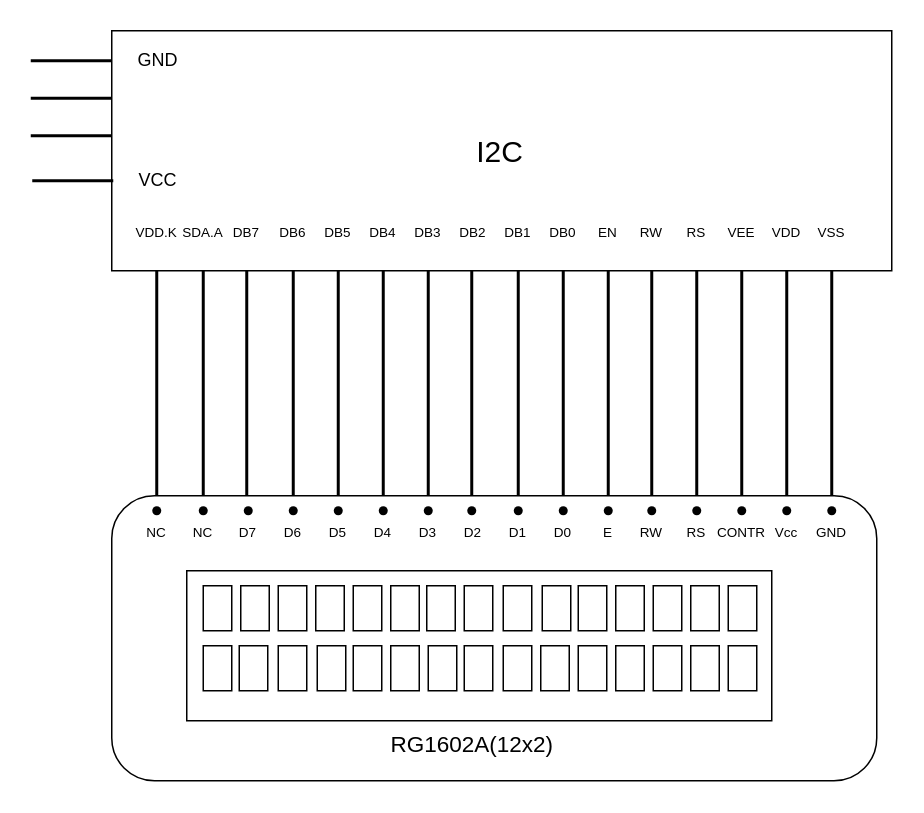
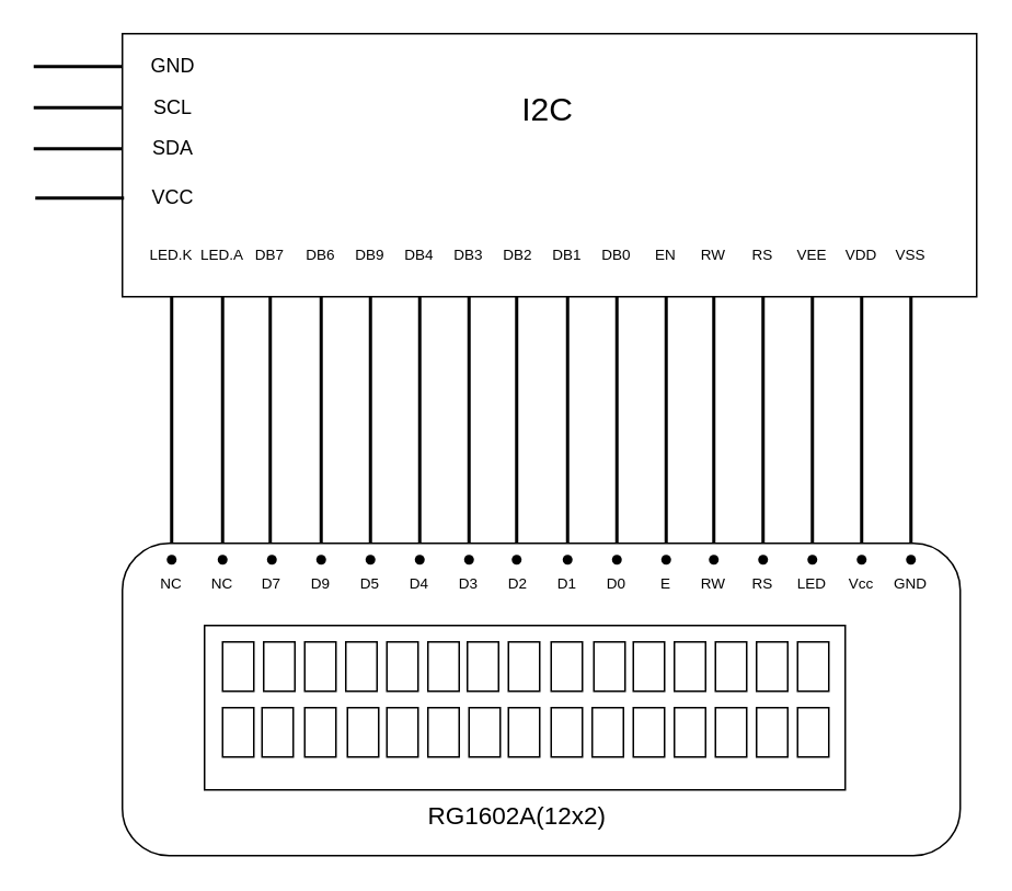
+ <mxCell id="103" value="SCL" style="text;html=1;align=center;verticalAlign=middle;whiteSpace=wrap;rounded=0;" vertex="1" parent="1"><mxGeometry x="75" y="55" width="60" height="20" as="geometry" /></mxCell>
+ <mxCell id="104" value="SDA" style="text;html=1;align=center;verticalAlign=middle;whiteSpace=wrap;rounded=0;" vertex="1" parent="1"><mxGeometry x="75" y="80" width="60" height="20" as="geometry" /></mxCell>
- <mxCell id="101" value="&lt;span style=&quot;font-size: 20px;&quot;&gt;I2C&lt;/span&gt;" style="text;html=1;align=center;verticalAlign=middle;whiteSpace=wrap;rounded=0;" vertex="1" parent="1"><mxGeometry x="303" y="85" width="60" height="30" as="geometry" /></mxCell>
+ <mxCell id="101" value="&lt;span style=&quot;font-size: 20px;&quot;&gt;I2C&lt;/span&gt;" style="text;html=1;align=center;verticalAlign=middle;whiteSpace=wrap;rounded=0;" vertex="1" parent="1"><mxGeometry x="303" y="50" width="60" height="30" as="geometry" /></mxCell>
- <mxCell id="31" value="&lt;font&gt;VDD.K&lt;/font&gt;" style="text;html=1;align=center;verticalAlign=middle;whiteSpace=wrap;rounded=0;fontSize=9;" parent="1" vertex="1"><mxGeometry x="94" y="150" width="20" height="10" as="geometry" /></mxCell>
+ <mxCell id="31" value="&lt;font&gt;LED.K&lt;/font&gt;" style="text;html=1;align=center;verticalAlign=middle;whiteSpace=wrap;rounded=0;fontSize=9;" parent="1" vertex="1"><mxGeometry x="94" y="150" width="20" height="10" as="geometry" /></mxCell>
- <mxCell id="32" value="&lt;font&gt;SDA.A&lt;/font&gt;" style="text;html=1;align=center;verticalAlign=middle;whiteSpace=wrap;rounded=0;fontSize=9;" parent="1" vertex="1"><mxGeometry x="125" y="150" width="20" height="10" as="geometry" /></mxCell>
+ <mxCell id="32" value="&lt;font&gt;LED.A&lt;/font&gt;" style="text;html=1;align=center;verticalAlign=middle;whiteSpace=wrap;rounded=0;fontSize=9;" parent="1" vertex="1"><mxGeometry x="125" y="150" width="20" height="10" as="geometry" /></mxCell>
- <mxCell id="43" value="&lt;font&gt;DB5&lt;/font&gt;" style="text;html=1;align=center;verticalAlign=middle;whiteSpace=wrap;rounded=0;fontSize=9;" parent="1" vertex="1"><mxGeometry x="210" y="150" width="30" height="10" as="geometry" /></mxCell>
+ <mxCell id="43" value="&lt;font&gt;DB9&lt;/font&gt;" style="text;html=1;align=center;verticalAlign=middle;whiteSpace=wrap;rounded=0;fontSize=9;" parent="1" vertex="1"><mxGeometry x="210" y="150" width="30" height="10" as="geometry" /></mxCell>
- <mxCell id="91" value="D6" style="text;html=1;align=center;verticalAlign=middle;whiteSpace=wrap;rounded=0;fontSize=9;" parent="1" vertex="1"><mxGeometry x="185" y="350" width="20" height="10" as="geometry" /></mxCell>
+ <mxCell id="91" value="D9" style="text;html=1;align=center;verticalAlign=middle;whiteSpace=wrap;rounded=0;fontSize=9;" parent="1" vertex="1"><mxGeometry x="185" y="350" width="20" height="10" as="geometry" /></mxCell>
- <mxCell id="86" value="CONTR" style="text;html=1;align=center;verticalAlign=middle;whiteSpace=wrap;rounded=0;fontSize=9;" parent="1" vertex="1"><mxGeometry x="474" y="350" width="40" height="10" as="geometry" /></mxCell>
+ <mxCell id="86" value="LED" style="text;html=1;align=center;verticalAlign=middle;whiteSpace=wrap;rounded=0;fontSize=9;" parent="1" vertex="1"><mxGeometry x="474" y="350" width="40" height="10" as="geometry" /></mxCell>
